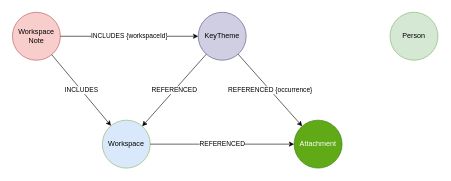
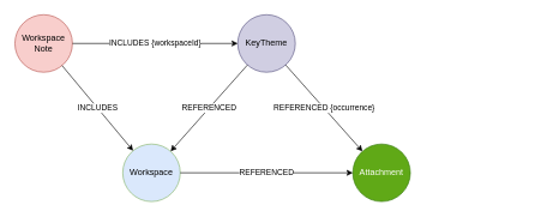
- <mxCell id="11" value="Person" style="ellipse;whiteSpace=wrap;html=1;aspect=fixed;fillColor=#d5e8d4;strokeColor=#82b366;" vertex="1" parent="1"><mxGeometry x="650" y="20" width="80" height="80" as="geometry" /></mxCell>
